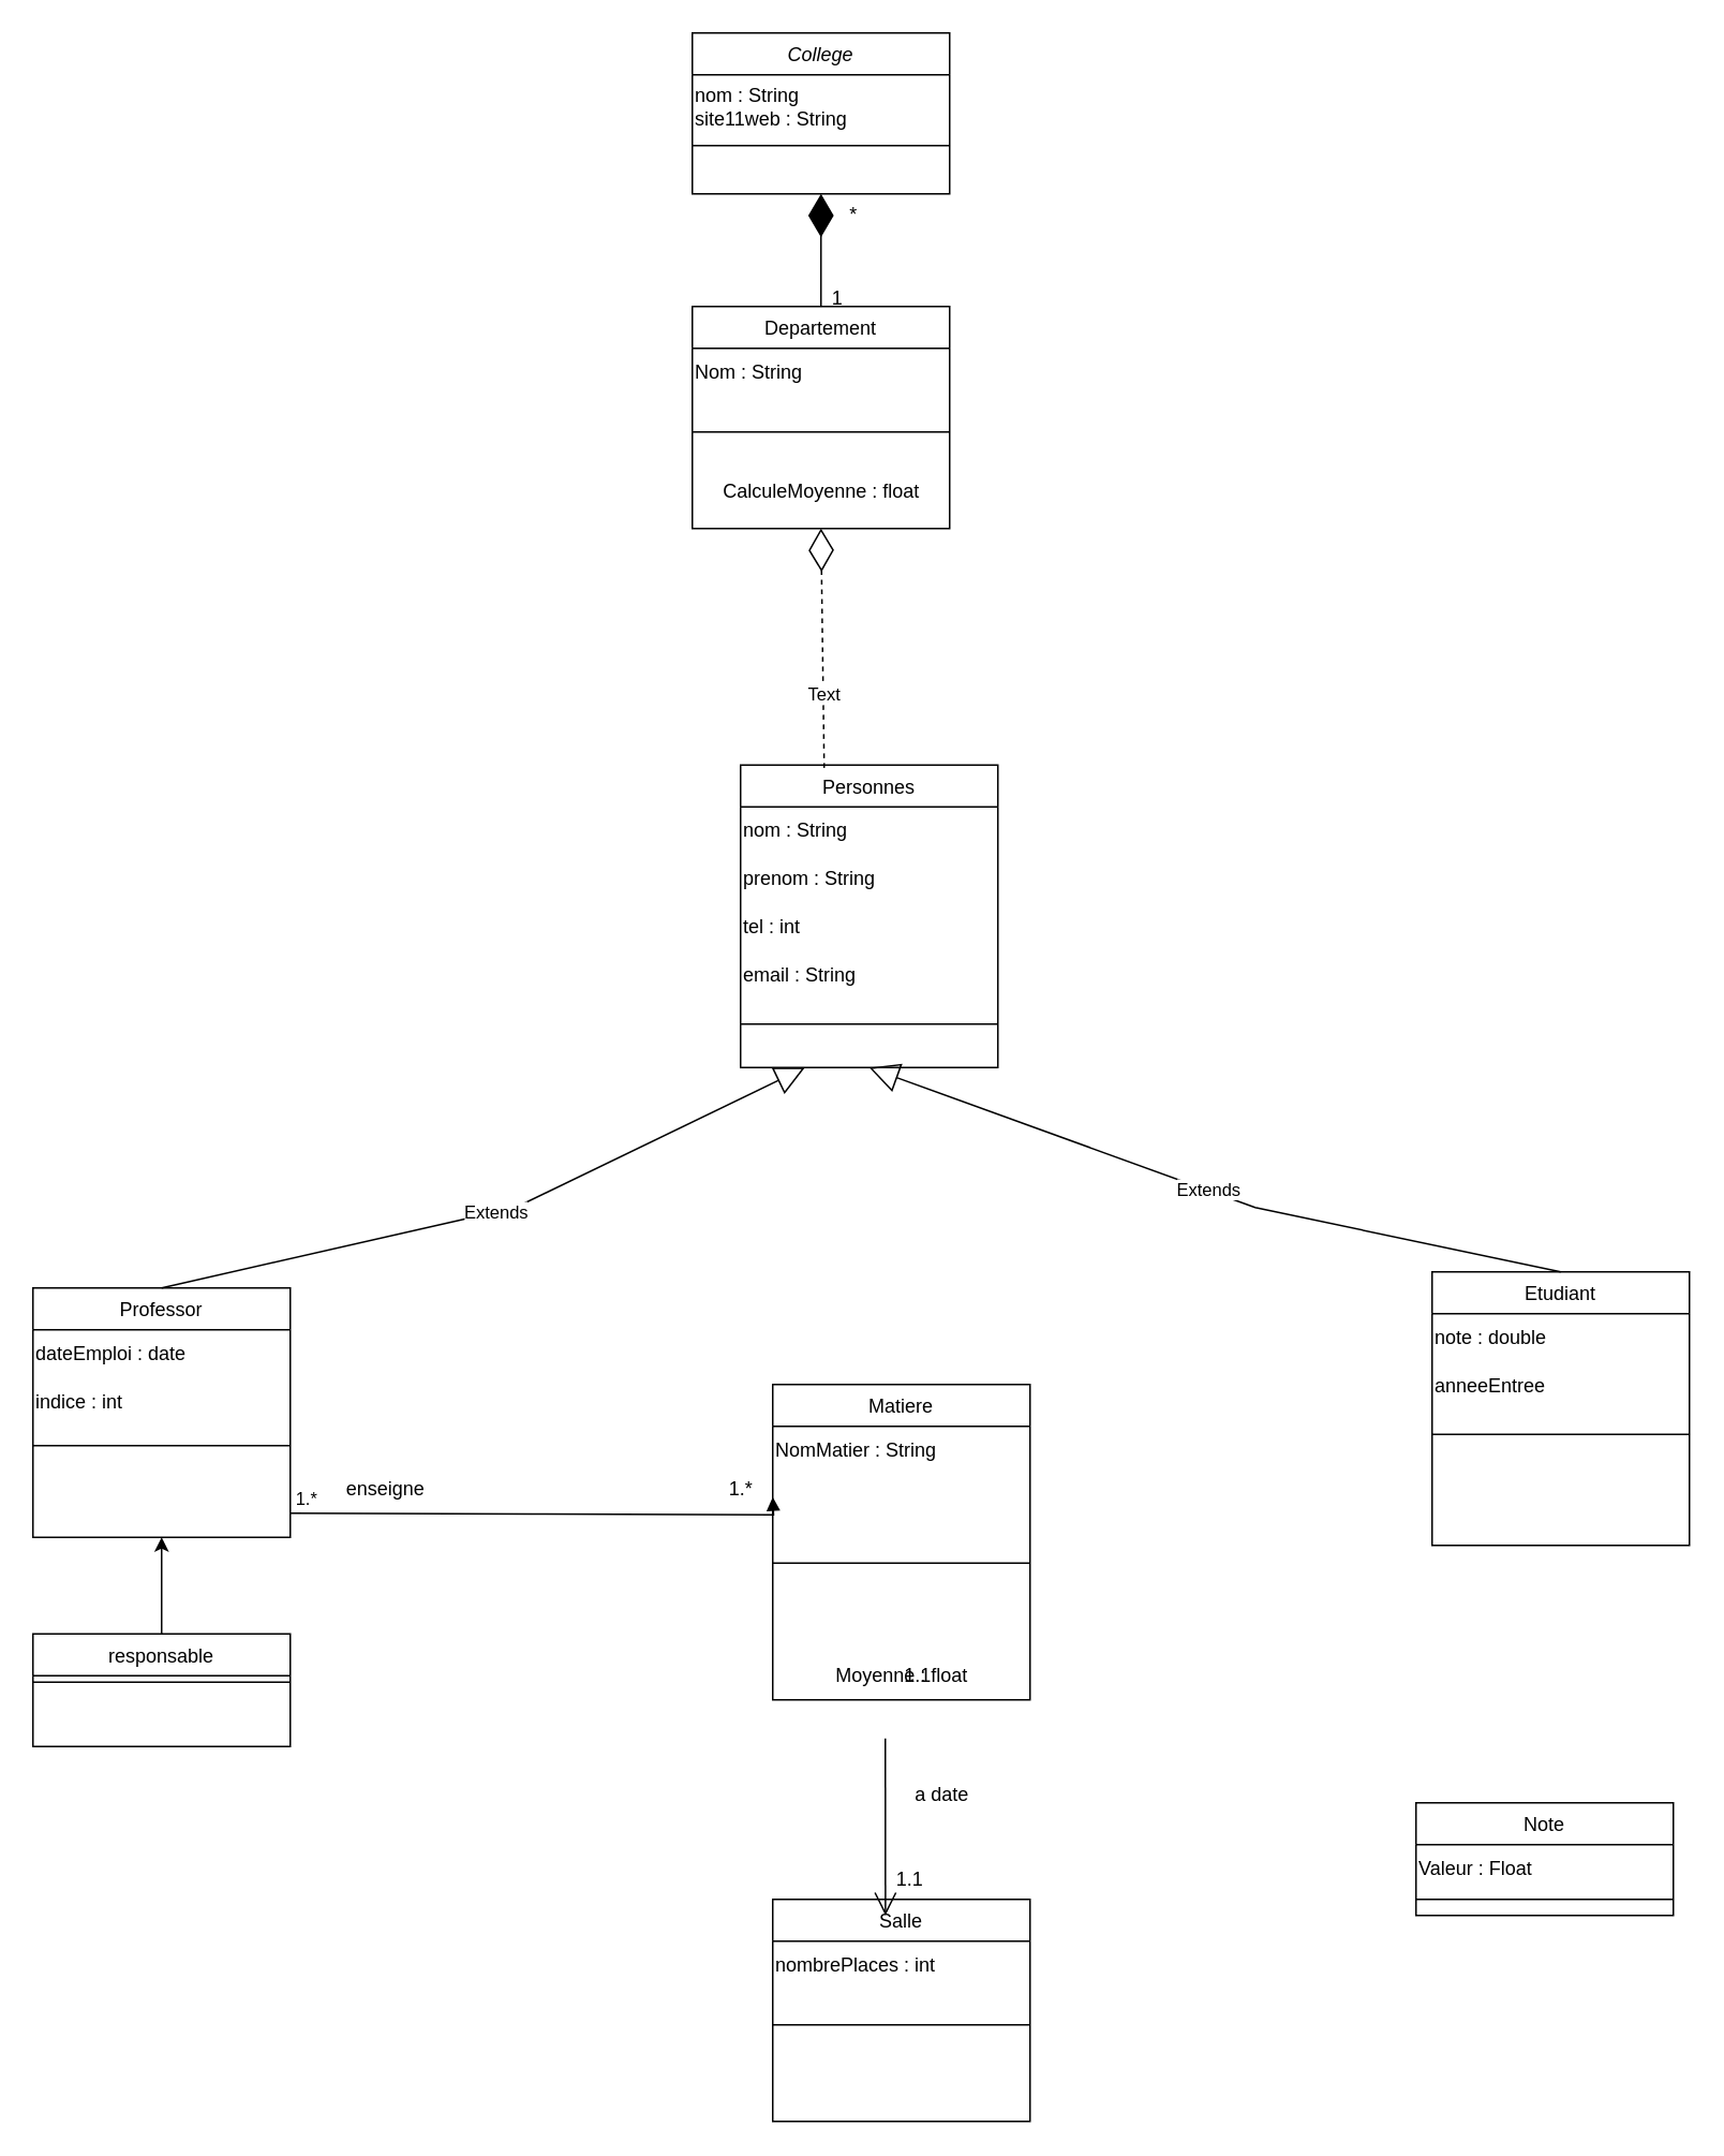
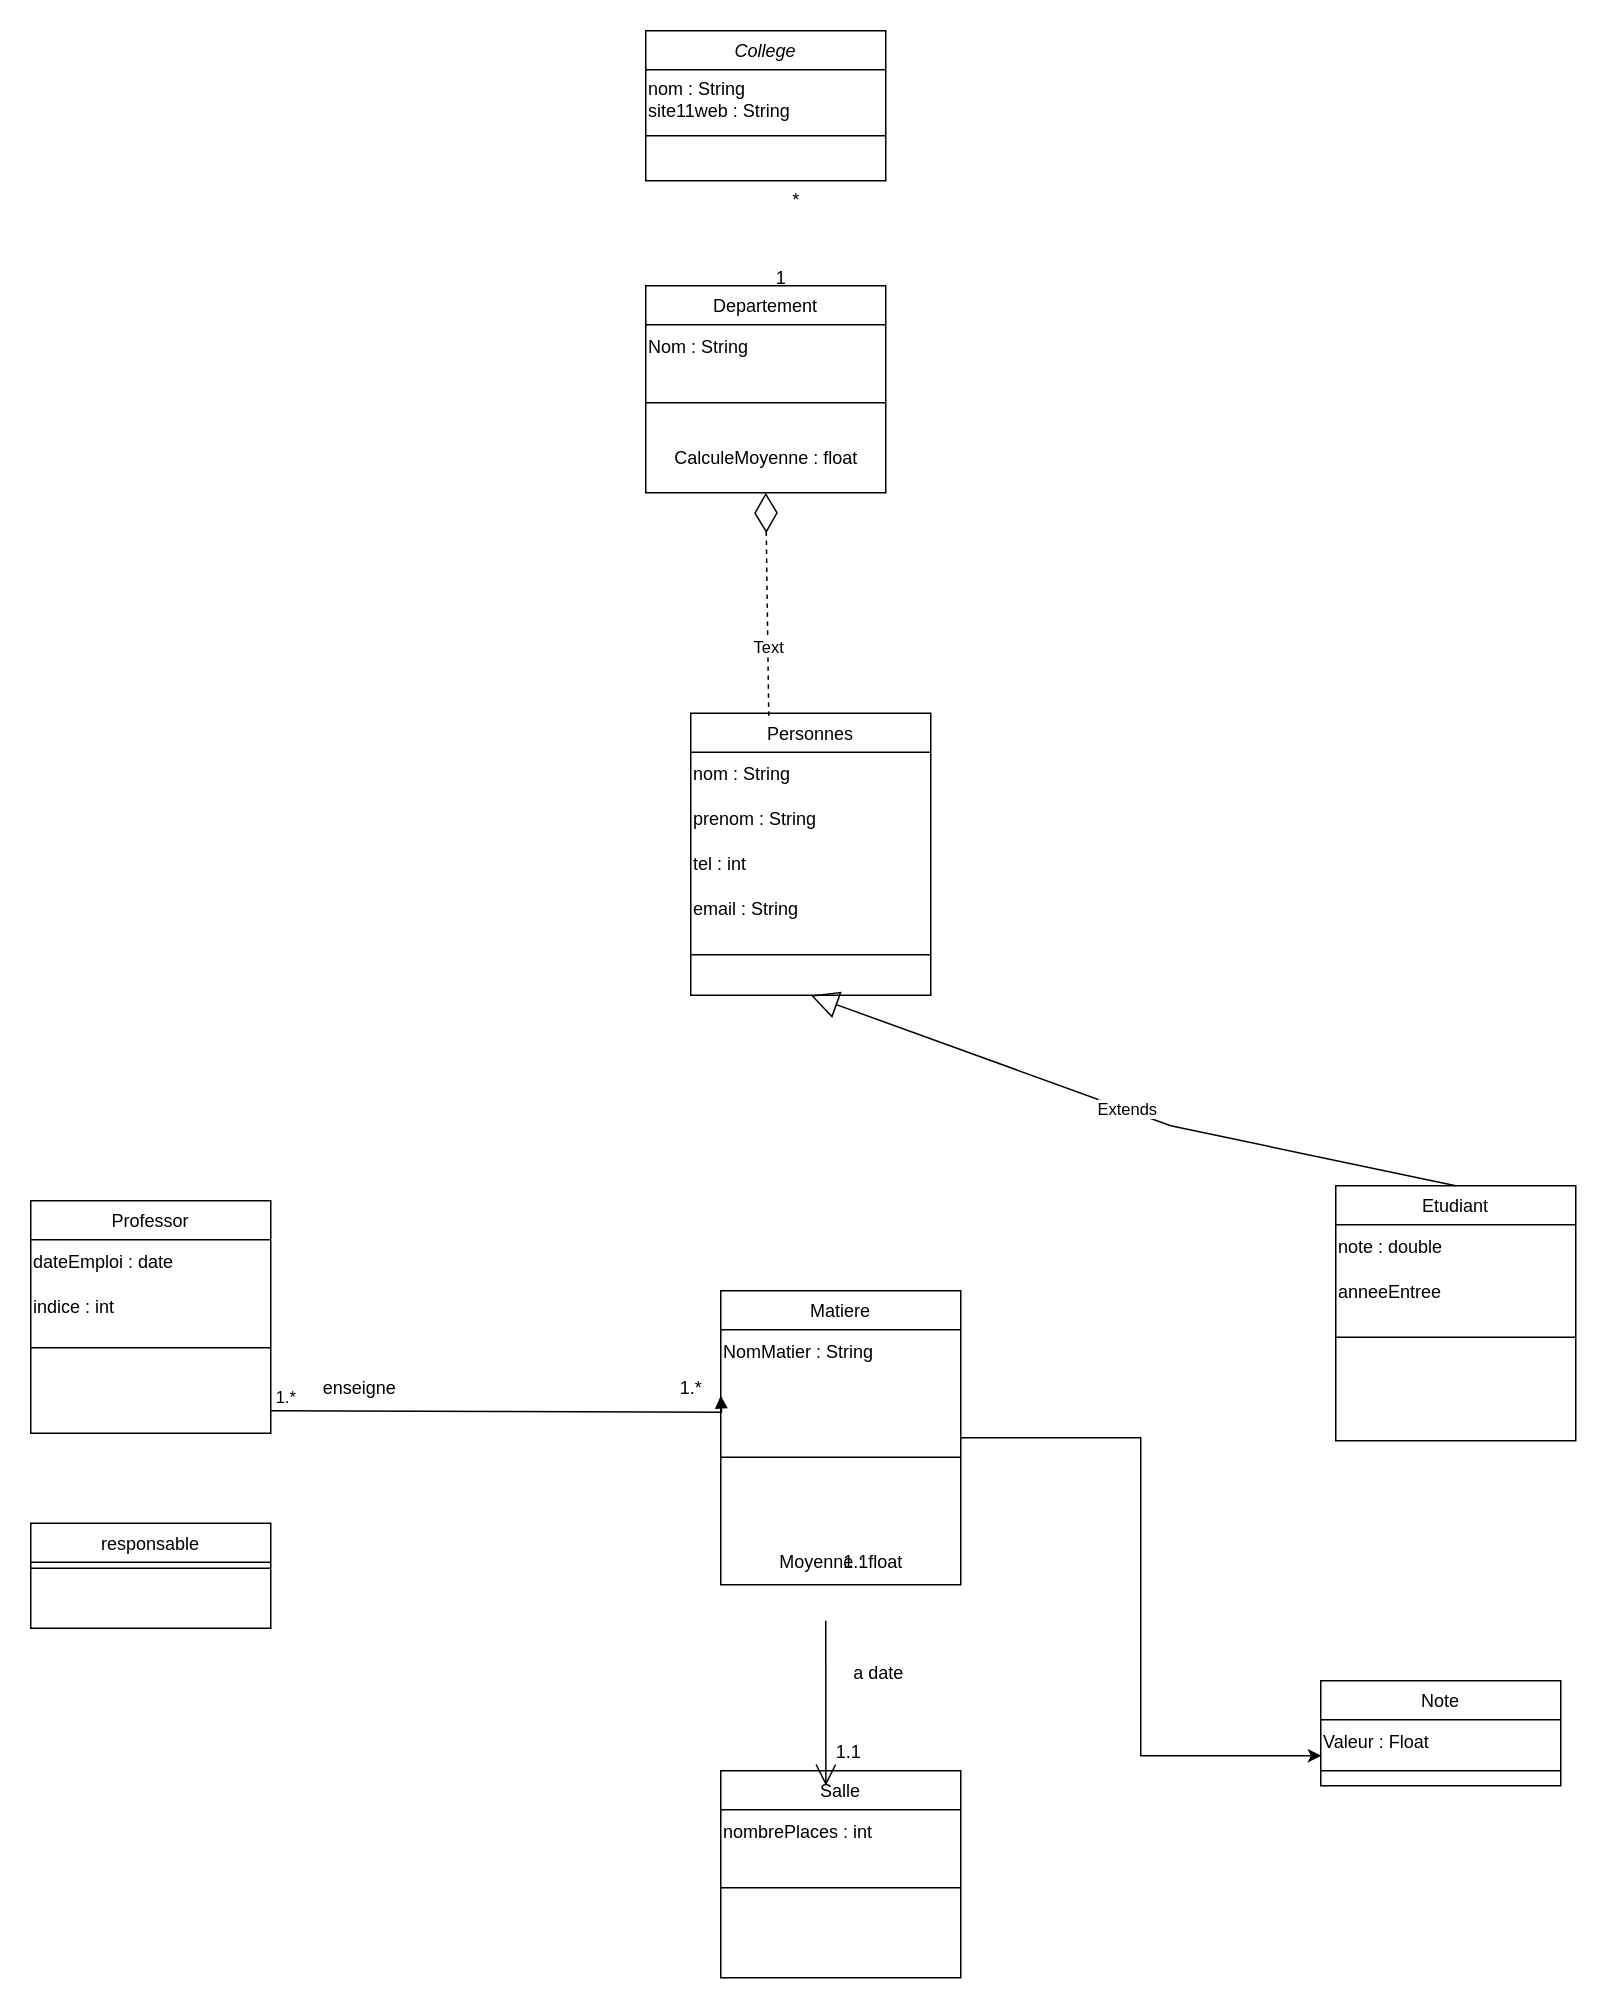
- <mxCell id="33" value="" style="endArrow=diamondThin;endFill=1;endSize=24;html=1;rounded=0;exitX=0.5;exitY=0;exitDx=0;exitDy=0;entryX=0.5;entryY=1;entryDx=0;entryDy=0;" edge="1" parent="1" source="5" target="2"><mxGeometry width="160" relative="1" as="geometry"><mxPoint x="607" y="180" as="sourcePoint" /><mxPoint x="500" y="120" as="targetPoint" /></mxGeometry></mxCell>
- <mxCell id="44" value="Extends" style="endArrow=block;endSize=16;endFill=0;html=1;rounded=0;exitX=0.5;exitY=0;exitDx=0;exitDy=0;entryX=0.25;entryY=1;entryDx=0;entryDy=0;" edge="1" parent="1" source="9" target="27"><mxGeometry width="160" relative="1" as="geometry"><mxPoint x="650" y="685.06" as="sourcePoint" /><mxPoint x="810" y="685.06" as="targetPoint" /><Array as="points"><mxPoint x="320" y="750" /></Array></mxGeometry></mxCell>
- <mxCell id="13" value="" style="edgeStyle=orthogonalEdgeStyle;rounded=0;orthogonalLoop=1;jettySize=auto;html=1;entryX=0.5;entryY=1;entryDx=0;entryDy=0;" edge="1" parent="1" source="14" target="9"><mxGeometry relative="1" as="geometry" /></mxCell>
+ <mxCell id="51" style="edgeStyle=orthogonalEdgeStyle;rounded=0;orthogonalLoop=1;jettySize=auto;html=1;entryX=0.002;entryY=0.8;entryDx=0;entryDy=0;entryPerimeter=0;" edge="1" parent="1" source="16" target="49"><mxGeometry relative="1" as="geometry" /></mxCell>
